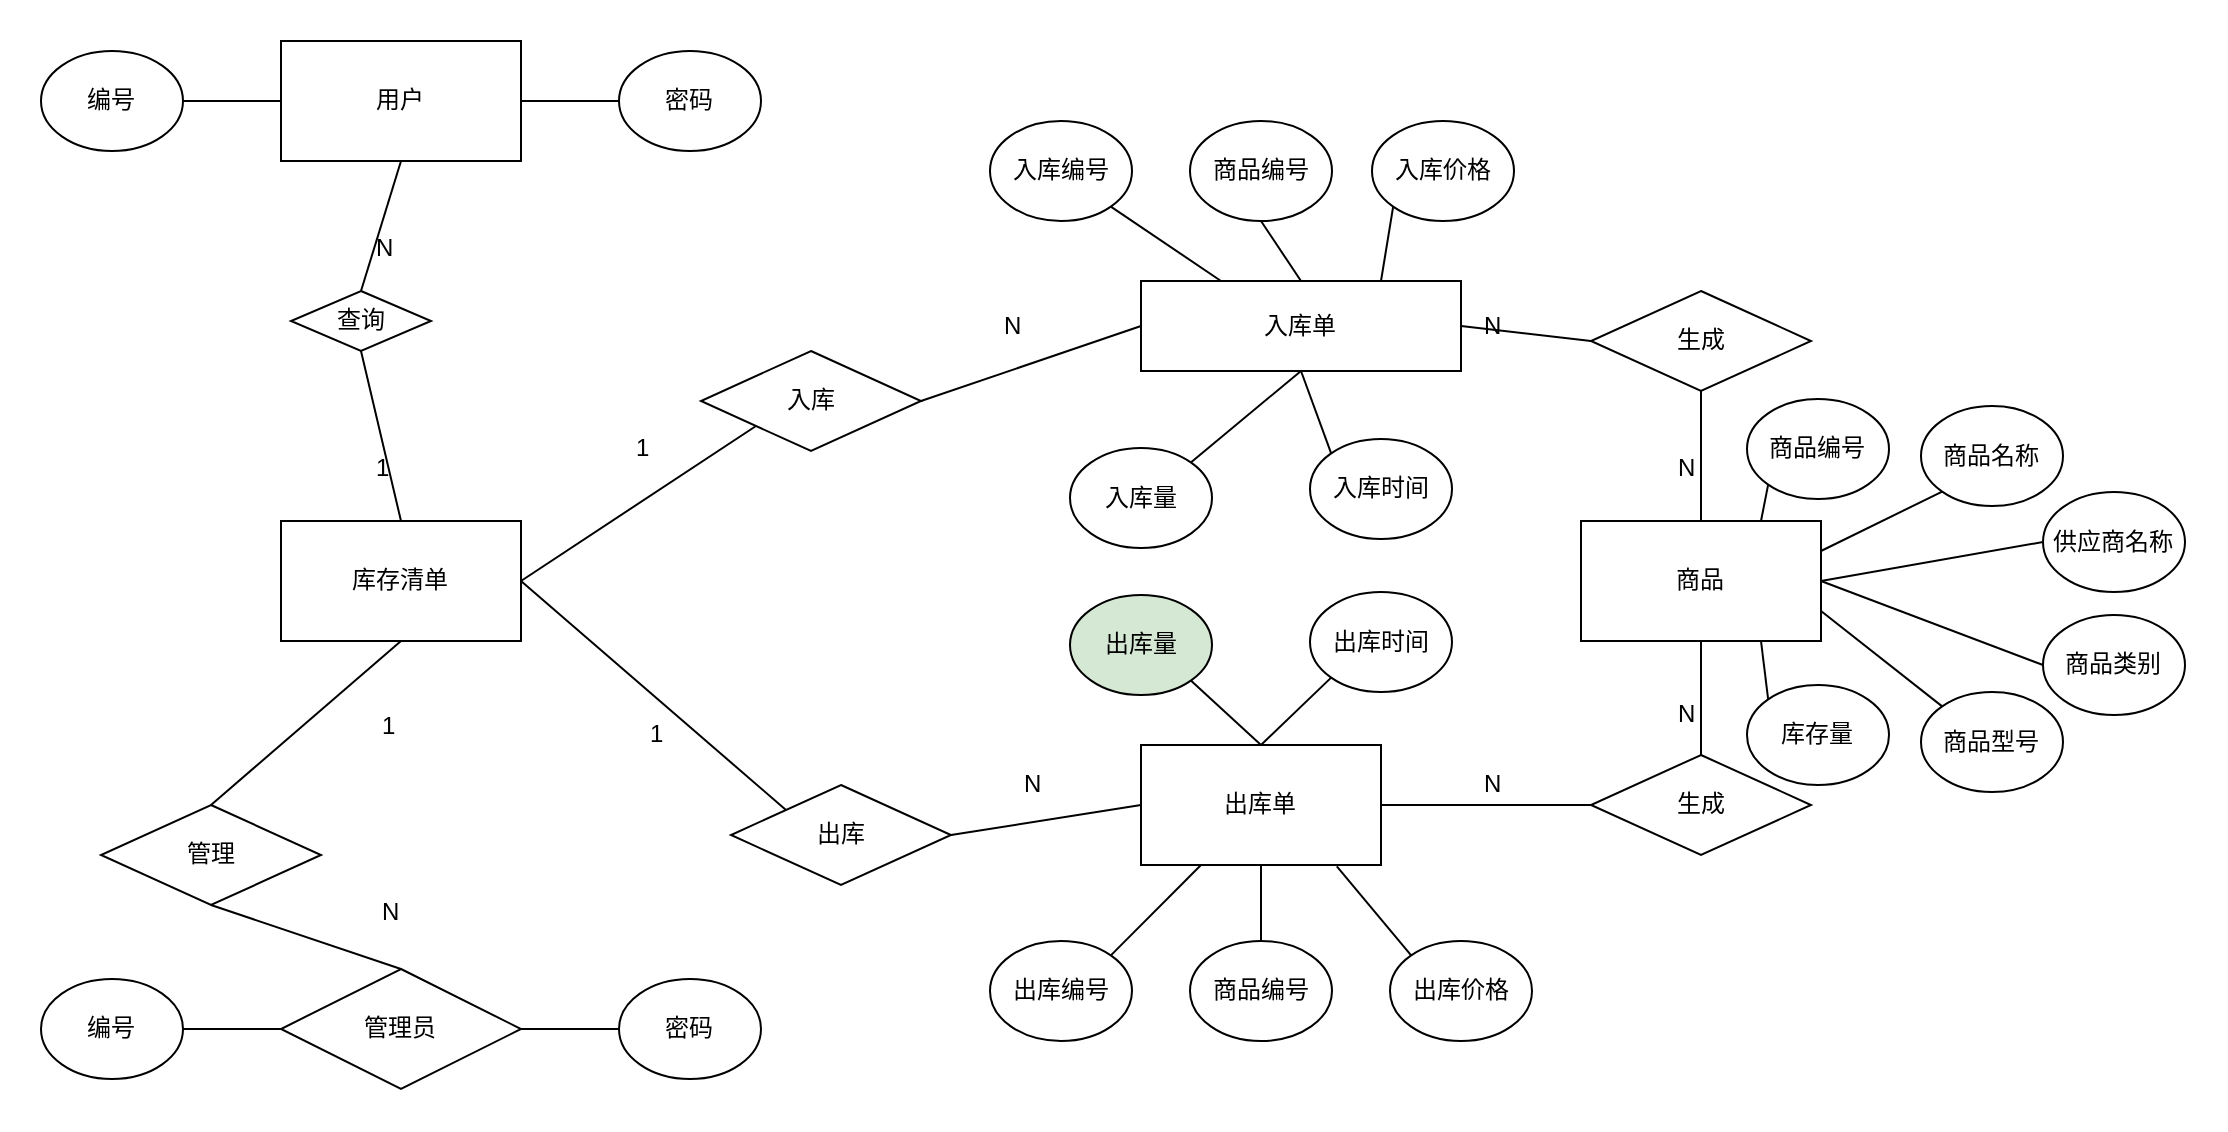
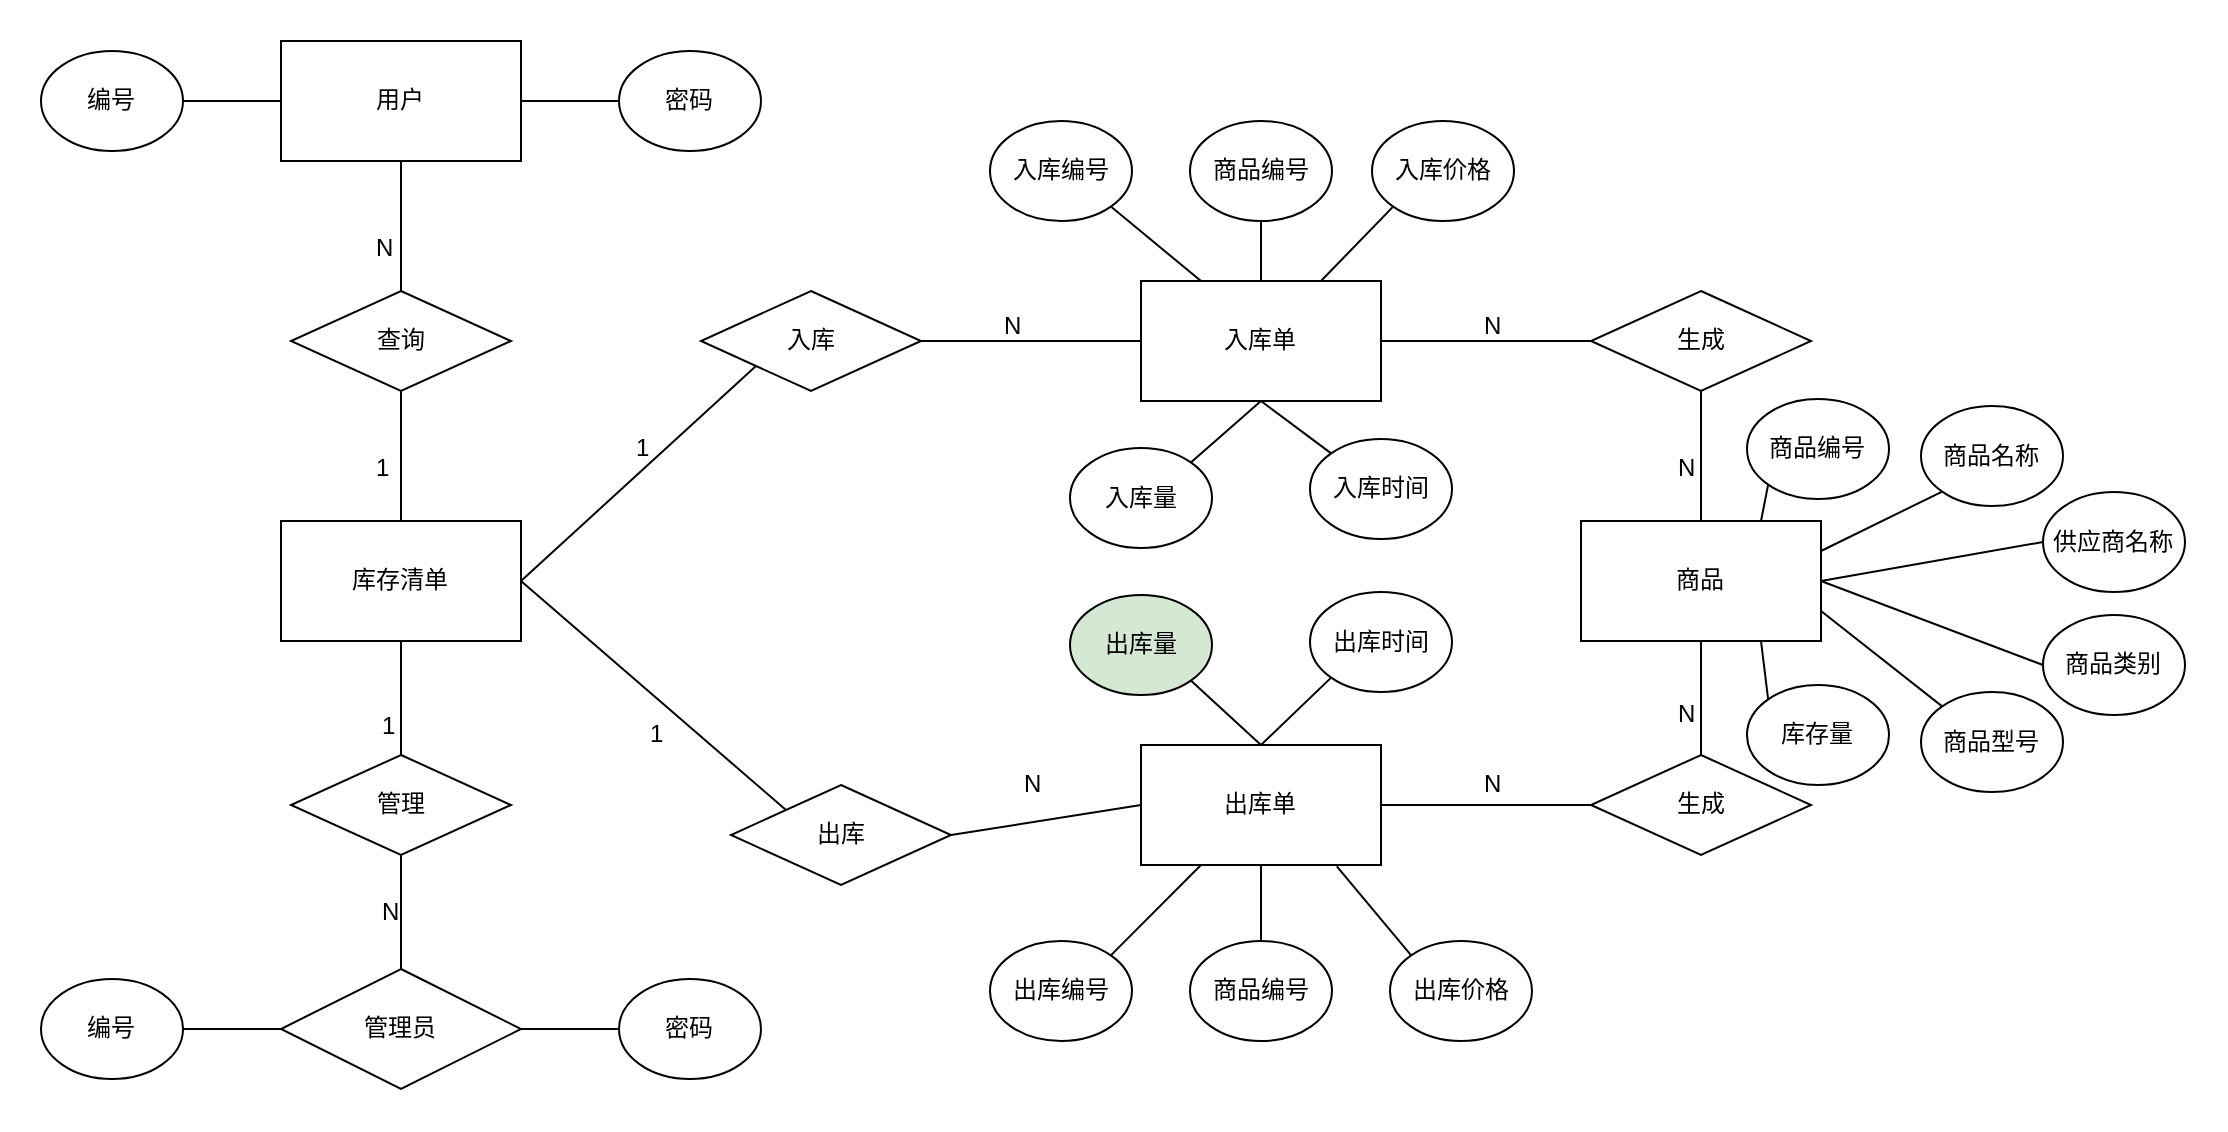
- <mxCell id="3" value="查询" style="shape=rhombus;html=1;dashed=0;whitespace=wrap;perimeter=rhombusPerimeter;" vertex="1" parent="1"><mxGeometry x="145" y="145" width="70" height="30" as="geometry" /></mxCell>
+ <mxCell id="3" value="查询" style="shape=rhombus;html=1;dashed=0;whitespace=wrap;perimeter=rhombusPerimeter;" vertex="1" parent="1"><mxGeometry x="145" y="145" width="110" height="50" as="geometry" /></mxCell>
- <mxCell id="19" value="入库单" style="rounded=0;whiteSpace=wrap;html=1;" vertex="1" parent="1"><mxGeometry x="570" y="140" width="160" height="45" as="geometry" /></mxCell>
+ <mxCell id="19" value="入库单" style="rounded=0;whiteSpace=wrap;html=1;" vertex="1" parent="1"><mxGeometry x="570" y="140" width="120" height="60" as="geometry" /></mxCell>
- <mxCell id="15" value="入库" style="shape=rhombus;html=1;dashed=0;whitespace=wrap;perimeter=rhombusPerimeter;" vertex="1" parent="1"><mxGeometry x="350" y="175" width="110" height="50" as="geometry" /></mxCell>
+ <mxCell id="15" value="入库" style="shape=rhombus;html=1;dashed=0;whitespace=wrap;perimeter=rhombusPerimeter;" vertex="1" parent="1"><mxGeometry x="350" y="145" width="110" height="50" as="geometry" /></mxCell>
- <mxCell id="6" value="管理" style="shape=rhombus;html=1;dashed=0;whitespace=wrap;perimeter=rhombusPerimeter;" vertex="1" parent="1"><mxGeometry x="50" y="402" width="110" height="50" as="geometry" /></mxCell>
+ <mxCell id="6" value="管理" style="shape=rhombus;html=1;dashed=0;whitespace=wrap;perimeter=rhombusPerimeter;" vertex="1" parent="1"><mxGeometry x="145" y="377" width="110" height="50" as="geometry" /></mxCell>
